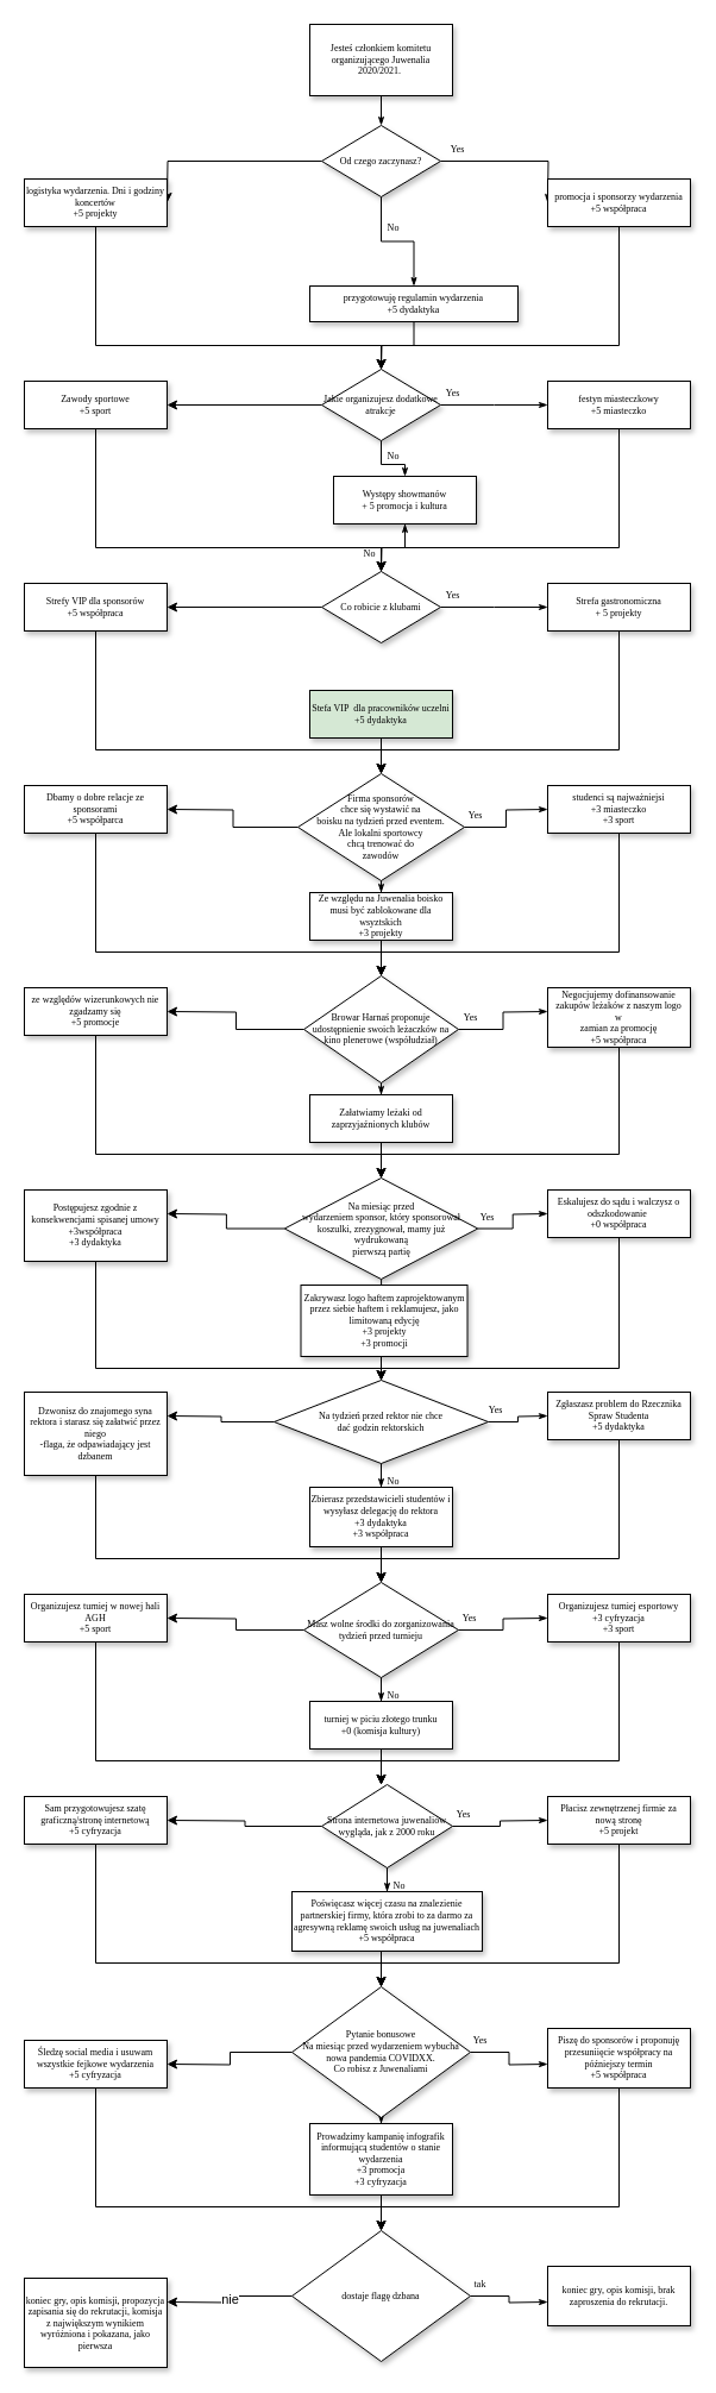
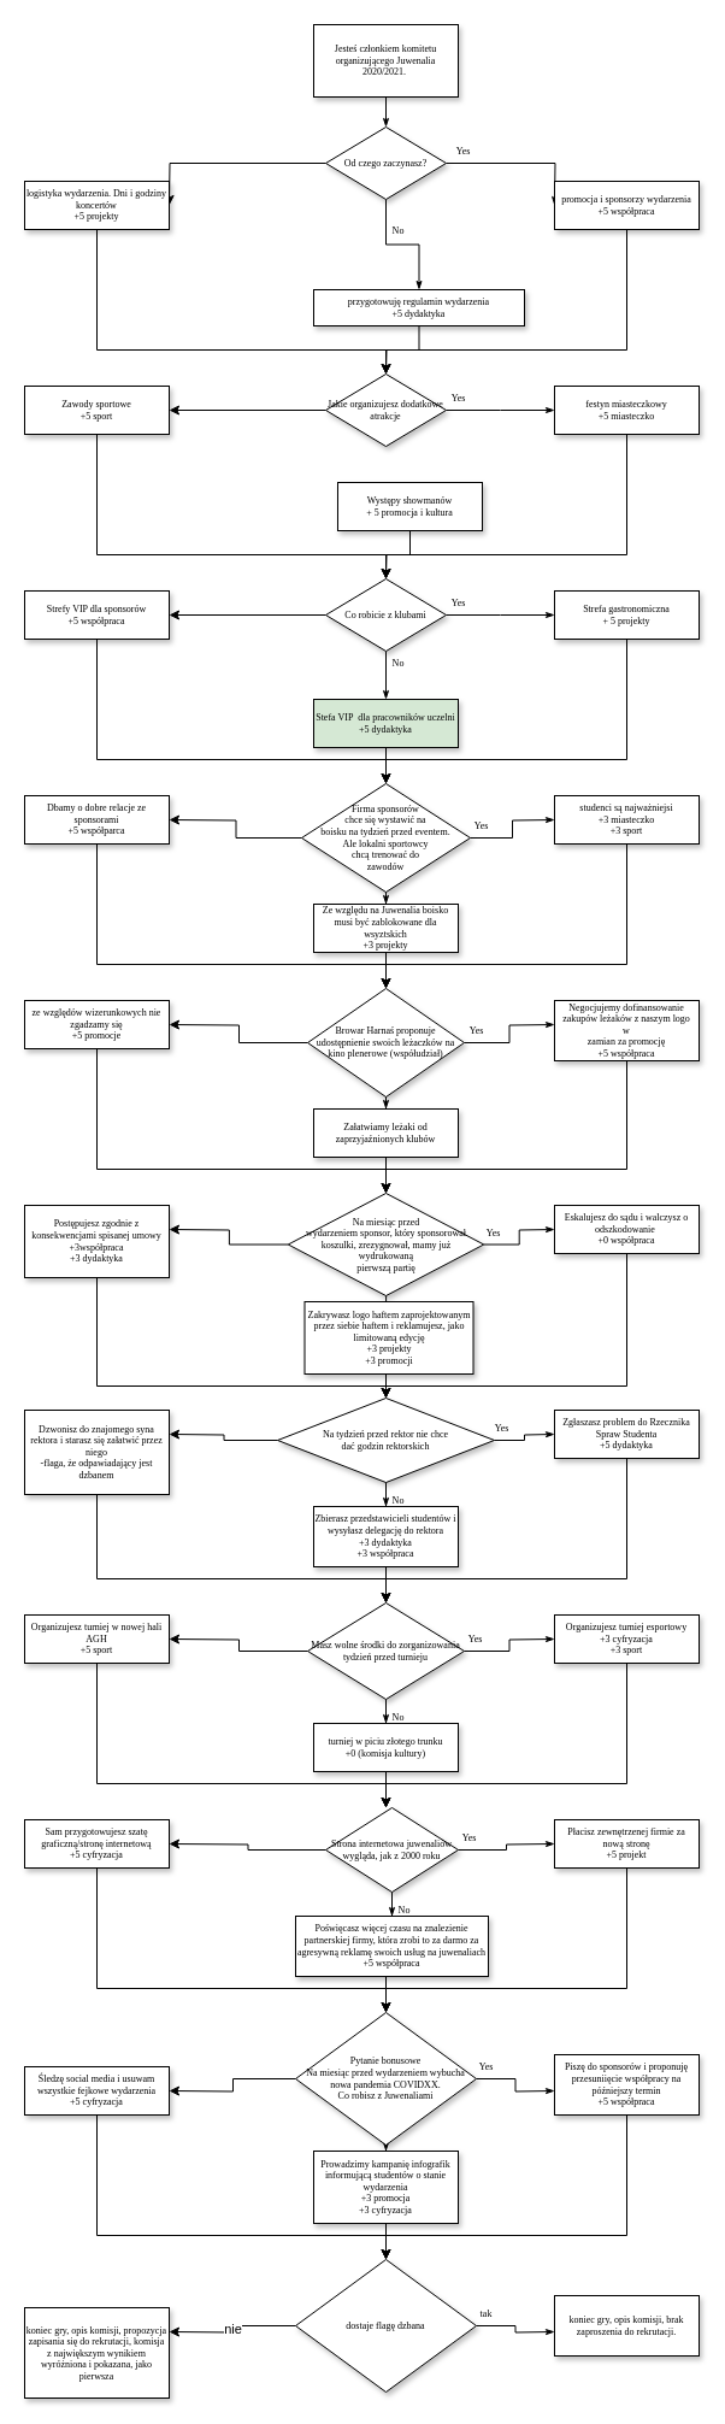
- <mxCell id="15" value="No" style="edgeStyle=orthogonalEdgeStyle;rounded=0;html=1;labelBackgroundColor=none;startSize=5;endArrow=classicThin;endFill=1;endSize=5;jettySize=auto;orthogonalLoop=1;strokeWidth=1;fontFamily=Verdana;fontSize=8" parent="1" source="17" target="19" edge="1"><mxGeometry x="-0.5" y="10" relative="1" as="geometry"><mxPoint as="offset" /></mxGeometry></mxCell>
- <mxCell id="25" value="No" style="edgeStyle=orthogonalEdgeStyle;rounded=0;html=1;labelBackgroundColor=none;startSize=5;endArrow=classicThin;endFill=1;endSize=5;jettySize=auto;orthogonalLoop=1;strokeWidth=1;fontFamily=Verdana;fontSize=8;" edge="1" parent="1" source="27" target="19"><mxGeometry x="-0.5" y="10" relative="1" as="geometry"><mxPoint as="offset" /></mxGeometry></mxCell>
+ <mxCell id="25" value="No" style="edgeStyle=orthogonalEdgeStyle;rounded=0;html=1;labelBackgroundColor=none;startSize=5;endArrow=classicThin;endFill=1;endSize=5;jettySize=auto;orthogonalLoop=1;strokeWidth=1;fontFamily=Verdana;fontSize=8" edge="1" parent="1" source="27" target="29"><mxGeometry x="-0.5" y="10" relative="1" as="geometry"><mxPoint as="offset" /></mxGeometry></mxCell>
